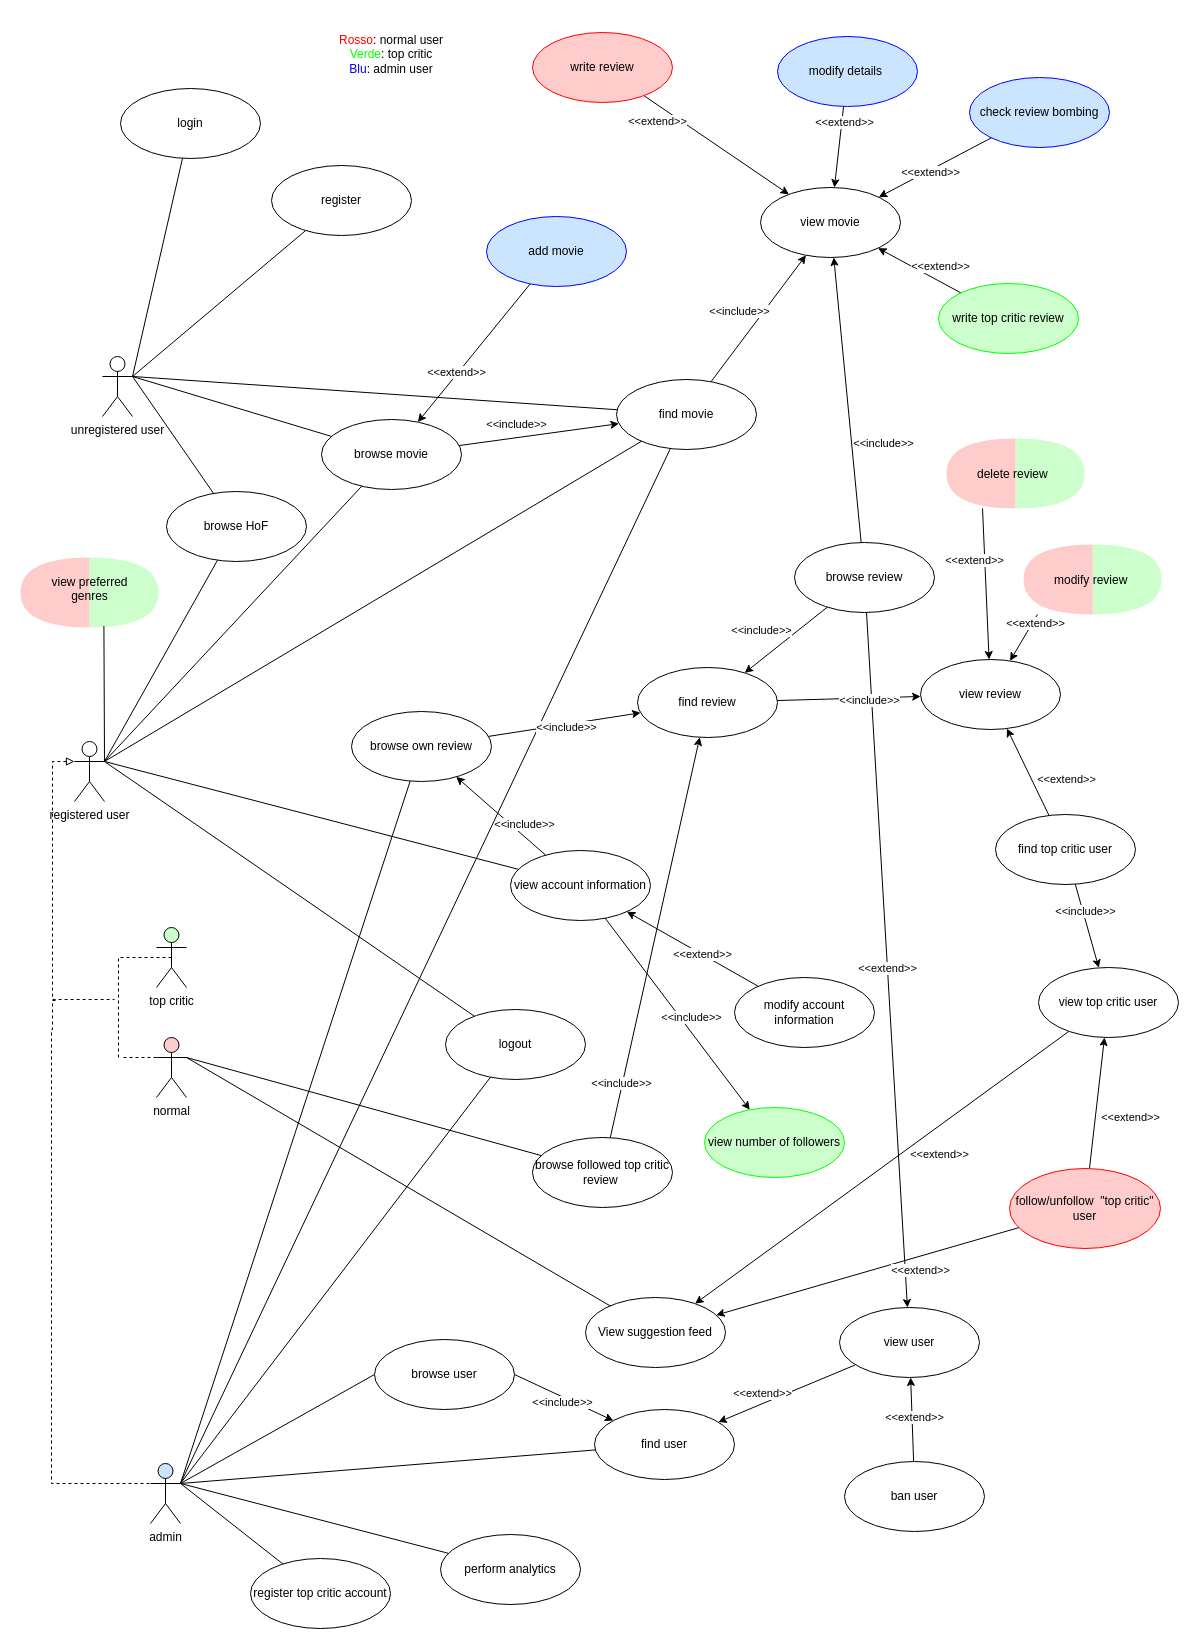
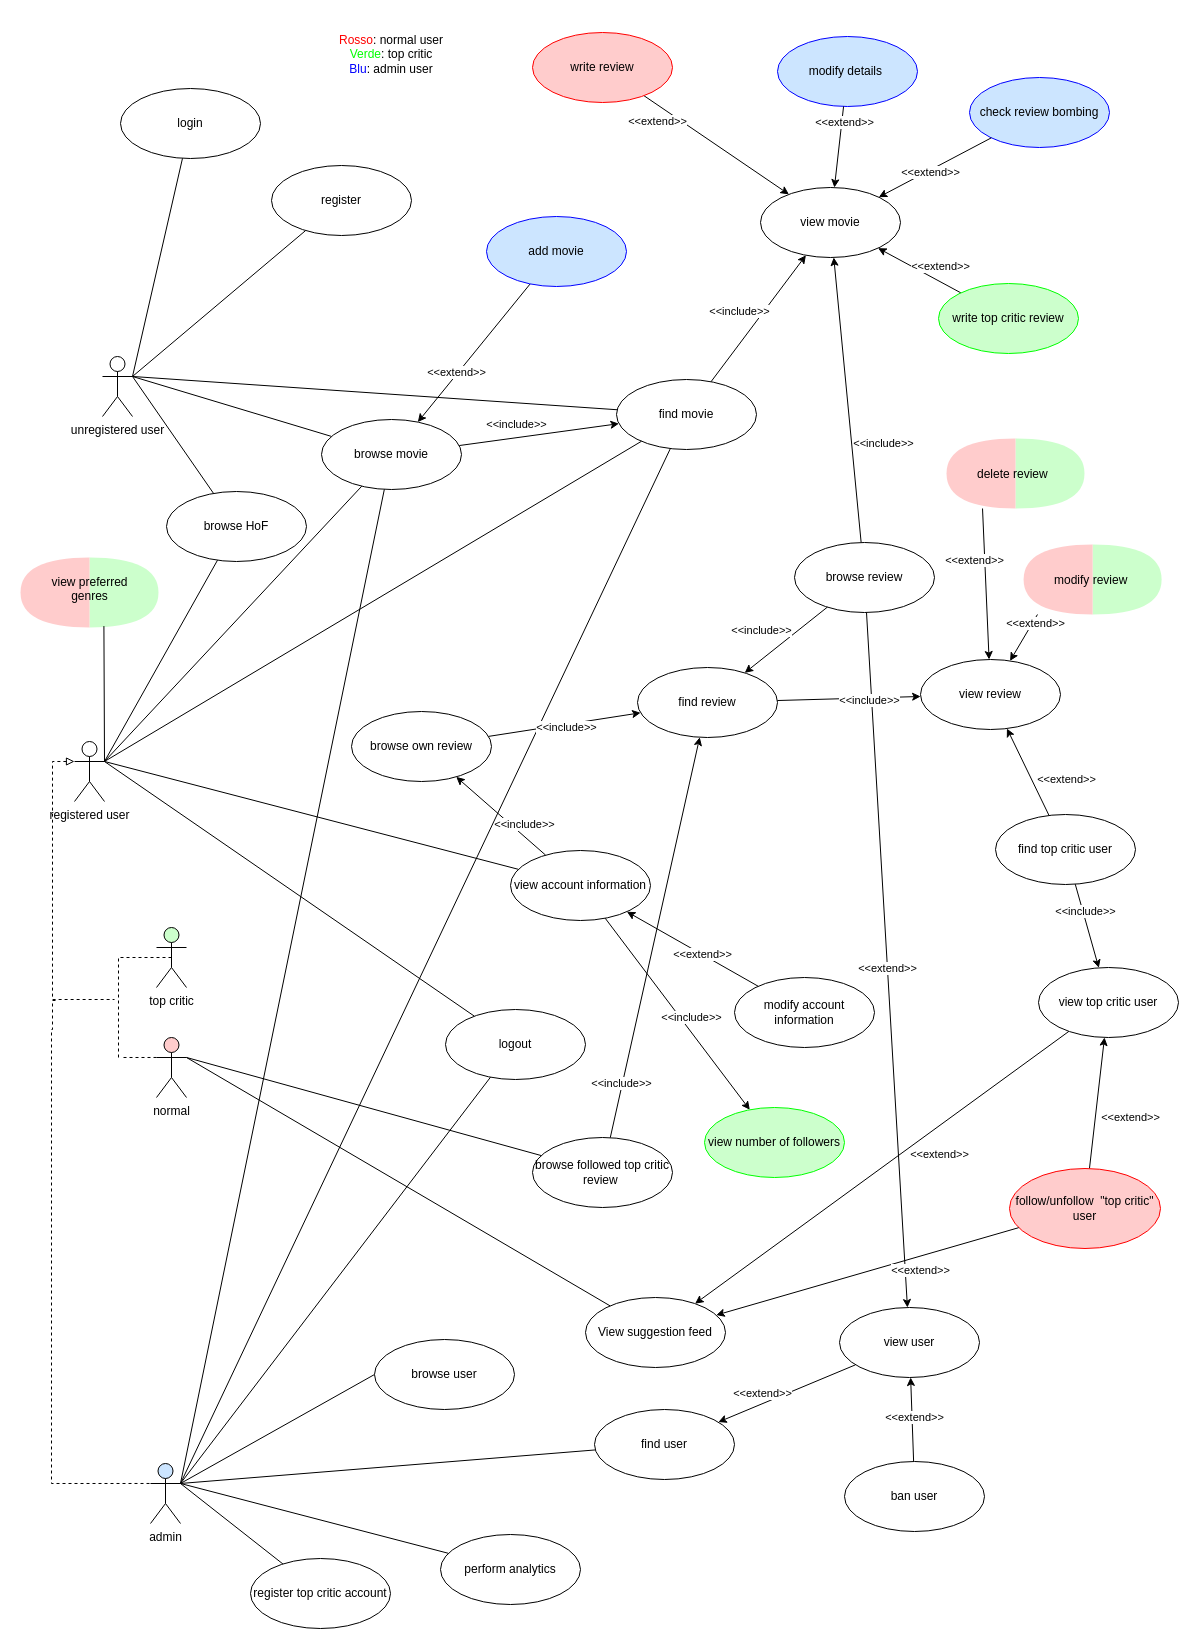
- <mxCell id="80" style="edgeStyle=none;rounded=0;orthogonalLoop=1;jettySize=auto;html=1;startArrow=none;startFill=0;endArrow=none;endFill=0;exitX=1;exitY=0.333;exitDx=0;exitDy=0;exitPerimeter=0;" parent="1" source="36" target="43" edge="1"><mxGeometry relative="1" as="geometry"><mxPoint x="230" y="924" as="sourcePoint" /><mxPoint x="370" y="899" as="targetPoint" /></mxGeometry></mxCell>
+ <mxCell id="80" style="edgeStyle=none;rounded=0;orthogonalLoop=1;jettySize=auto;html=1;startArrow=none;startFill=0;endArrow=none;endFill=0;exitX=1;exitY=0.333;exitDx=0;exitDy=0;exitPerimeter=0;" parent="1" source="36" target="11" edge="1"><mxGeometry relative="1" as="geometry"><mxPoint x="230" y="924" as="sourcePoint" /><mxPoint x="370" y="899" as="targetPoint" /></mxGeometry></mxCell>
- <mxCell id="50" style="edgeStyle=none;rounded=0;orthogonalLoop=1;jettySize=auto;html=1;exitX=1;exitY=0.5;exitDx=0;exitDy=0;startArrow=none;startFill=0;endArrow=classic;endFill=1;" parent="1" source="52" target="55" edge="1"><mxGeometry relative="1" as="geometry" /></mxCell>
- <mxCell id="51" value="&amp;lt;&amp;lt;include&amp;gt;&amp;gt;" style="edgeLabel;html=1;align=center;verticalAlign=middle;resizable=0;points=[];" parent="50" vertex="1" connectable="0"><mxGeometry x="-0.15" y="1" relative="1" as="geometry"><mxPoint x="5" y="9" as="offset" /></mxGeometry></mxCell>
